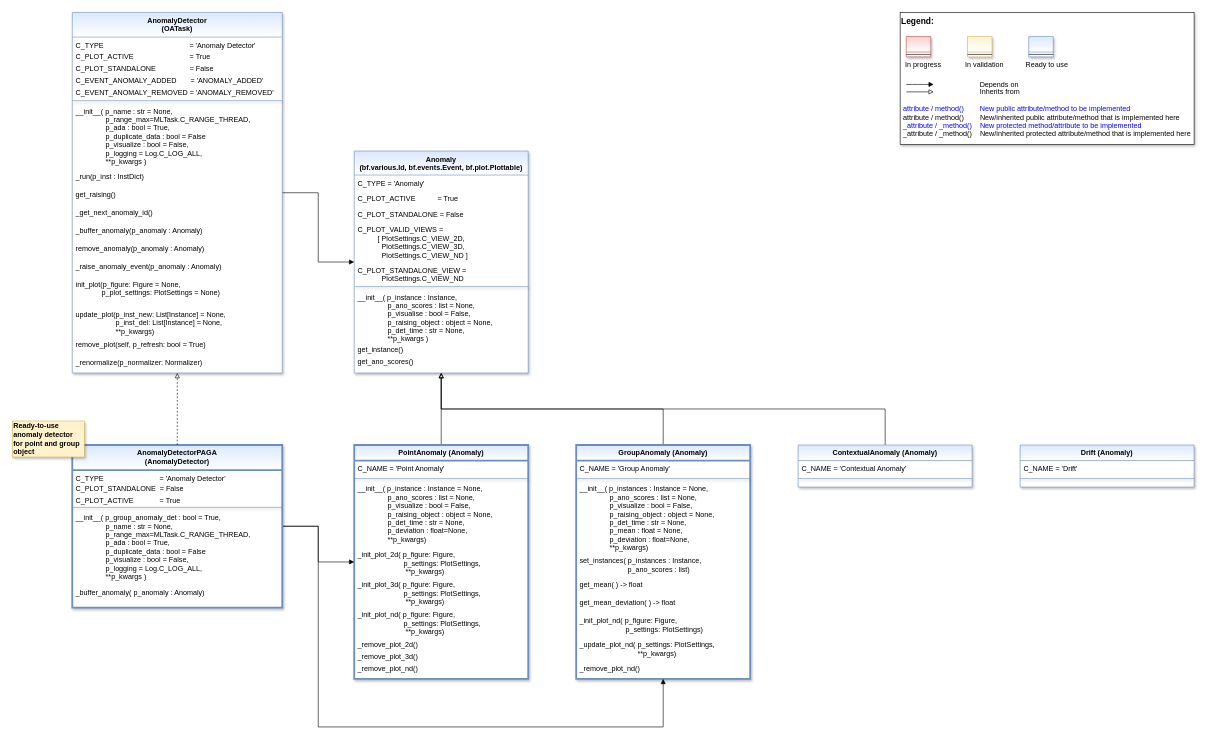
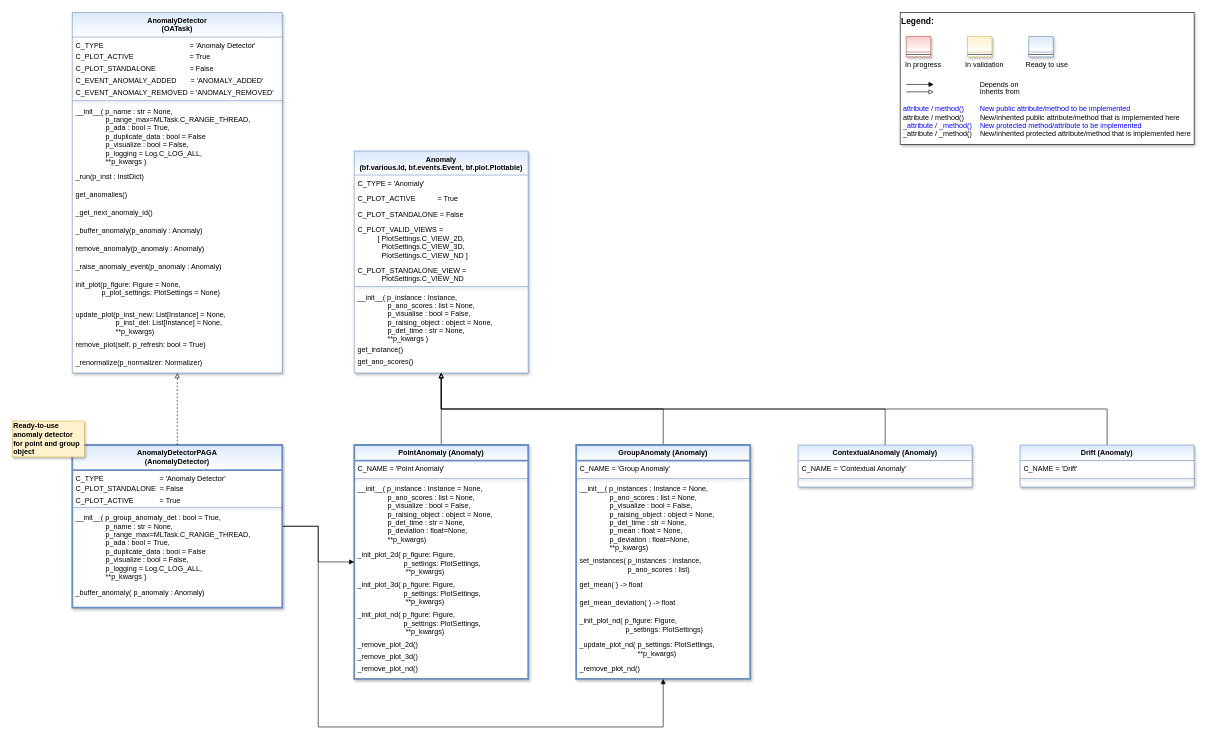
- <mxCell id="22" value="get_raising()" style="text;align=left;verticalAlign=top;spacingLeft=4;spacingRight=4;overflow=hidden;rotatable=0;points=[[0,0.5],[1,0.5]];portConstraint=eastwest;shadow=1;" parent="13" vertex="1"><mxGeometry y="290" width="350" height="30" as="geometry" /></mxCell>
+ <mxCell id="22" value="get_anomalies()" style="text;align=left;verticalAlign=top;spacingLeft=4;spacingRight=4;overflow=hidden;rotatable=0;points=[[0,0.5],[1,0.5]];portConstraint=eastwest;shadow=1;" parent="13" vertex="1"><mxGeometry y="290" width="350" height="30" as="geometry" /></mxCell>
- <mxCell id="12" style="edgeStyle=orthogonalEdgeStyle;rounded=0;orthogonalLoop=1;jettySize=auto;html=1;endArrow=block;endFill=1;" edge="1" parent="1" source="13" target="31"><mxGeometry relative="1" as="geometry" /></mxCell>
+ <mxCell id="52" style="edgeStyle=orthogonalEdgeStyle;rounded=0;orthogonalLoop=1;jettySize=auto;html=1;endArrow=block;endFill=0;exitX=0.5;exitY=0;exitDx=0;exitDy=0;entryX=0.5;entryY=1;entryDx=0;entryDy=0;" edge="1" parent="1" source="53" target="31"><mxGeometry relative="1" as="geometry"><Array as="points"><mxPoint x="1845" y="681" /><mxPoint x="735" y="681" /></Array></mxGeometry></mxCell>
